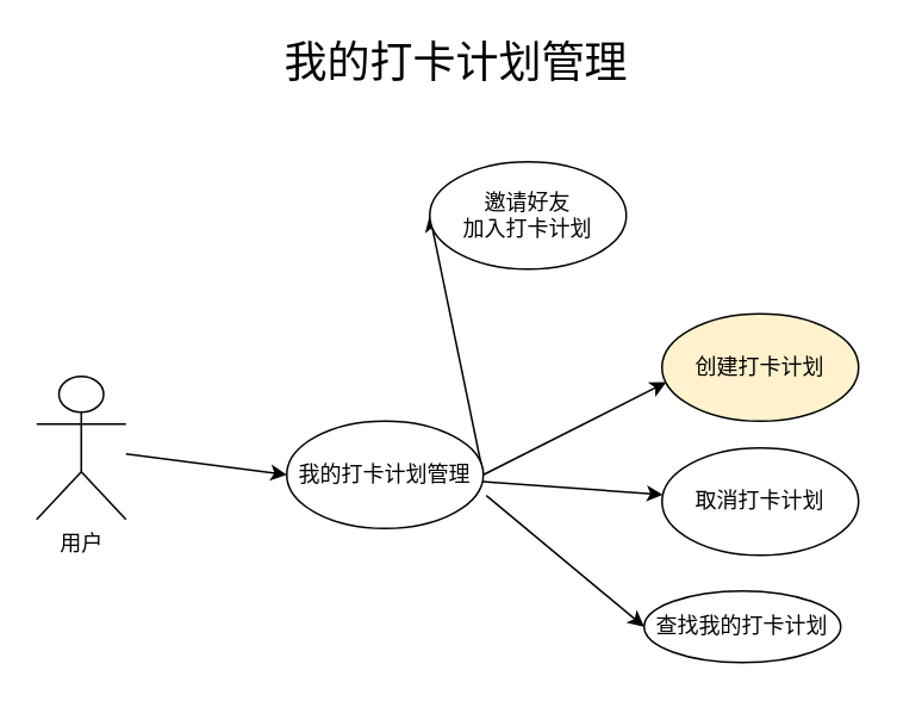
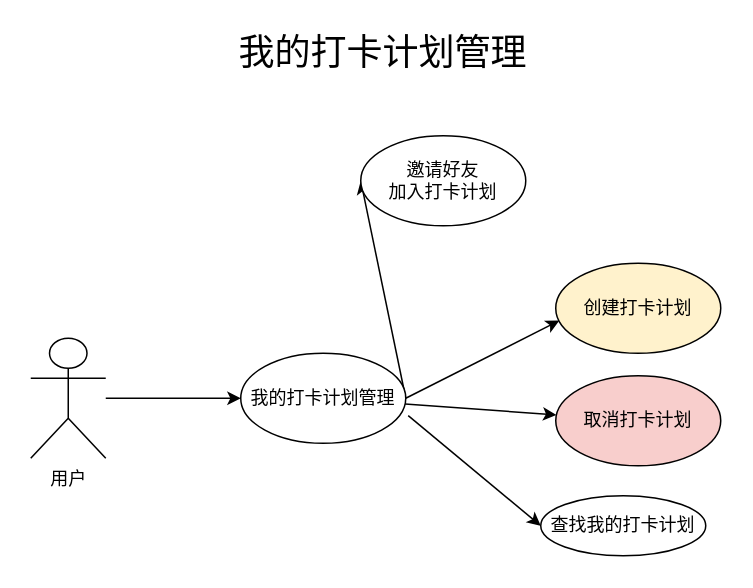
- <mxCell id="2" value="用户" style="shape=umlActor;verticalLabelPosition=bottom;verticalAlign=top;html=1;" vertex="1" parent="1"><mxGeometry x="20" y="210" width="50" height="80" as="geometry" /></mxCell>
+ <mxCell id="2" value="用户" style="shape=umlActor;verticalLabelPosition=bottom;verticalAlign=top;html=1;" vertex="1" parent="1"><mxGeometry x="20" y="225" width="50" height="80" as="geometry" /></mxCell>
- <mxCell id="12" value="取消打卡计划" style="ellipse;whiteSpace=wrap;html=1;" vertex="1" parent="1"><mxGeometry x="370" y="250" width="110" height="60" as="geometry" /></mxCell>
+ <mxCell id="12" value="取消打卡计划" style="ellipse;whiteSpace=wrap;html=1;fillColor=#f8cecc;" vertex="1" parent="1"><mxGeometry x="370" y="250" width="110" height="60" as="geometry" /></mxCell>
